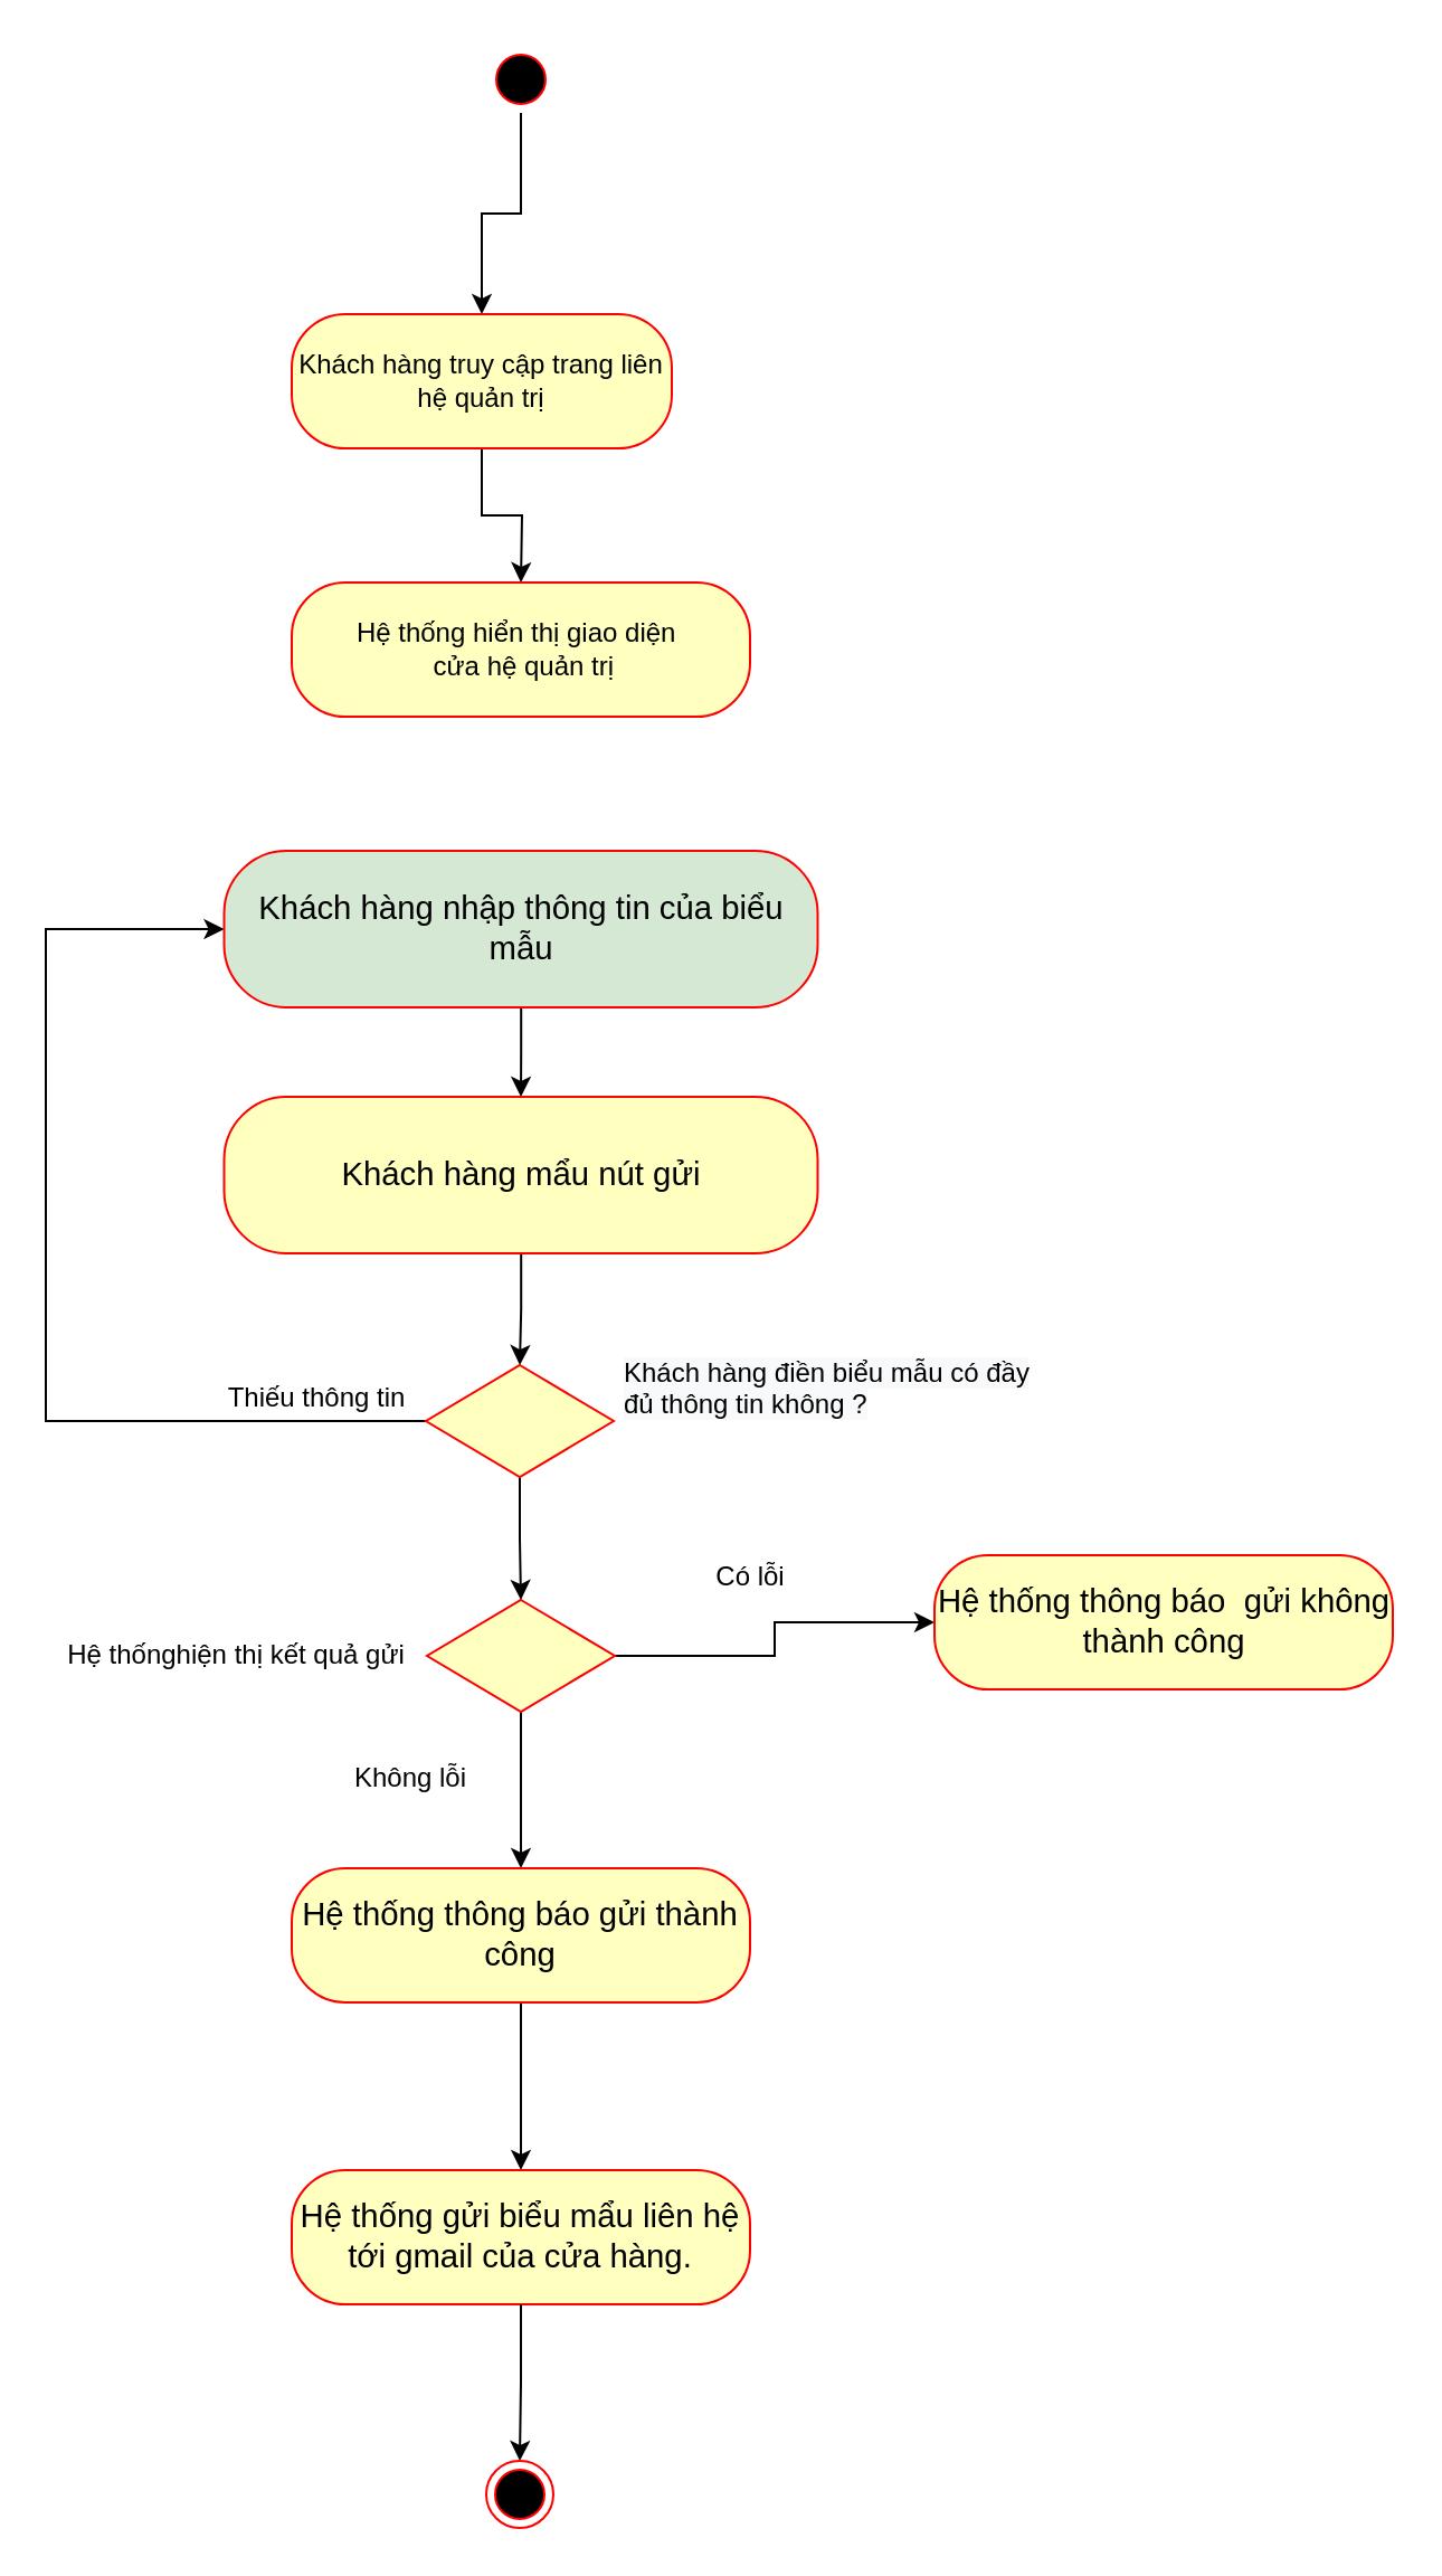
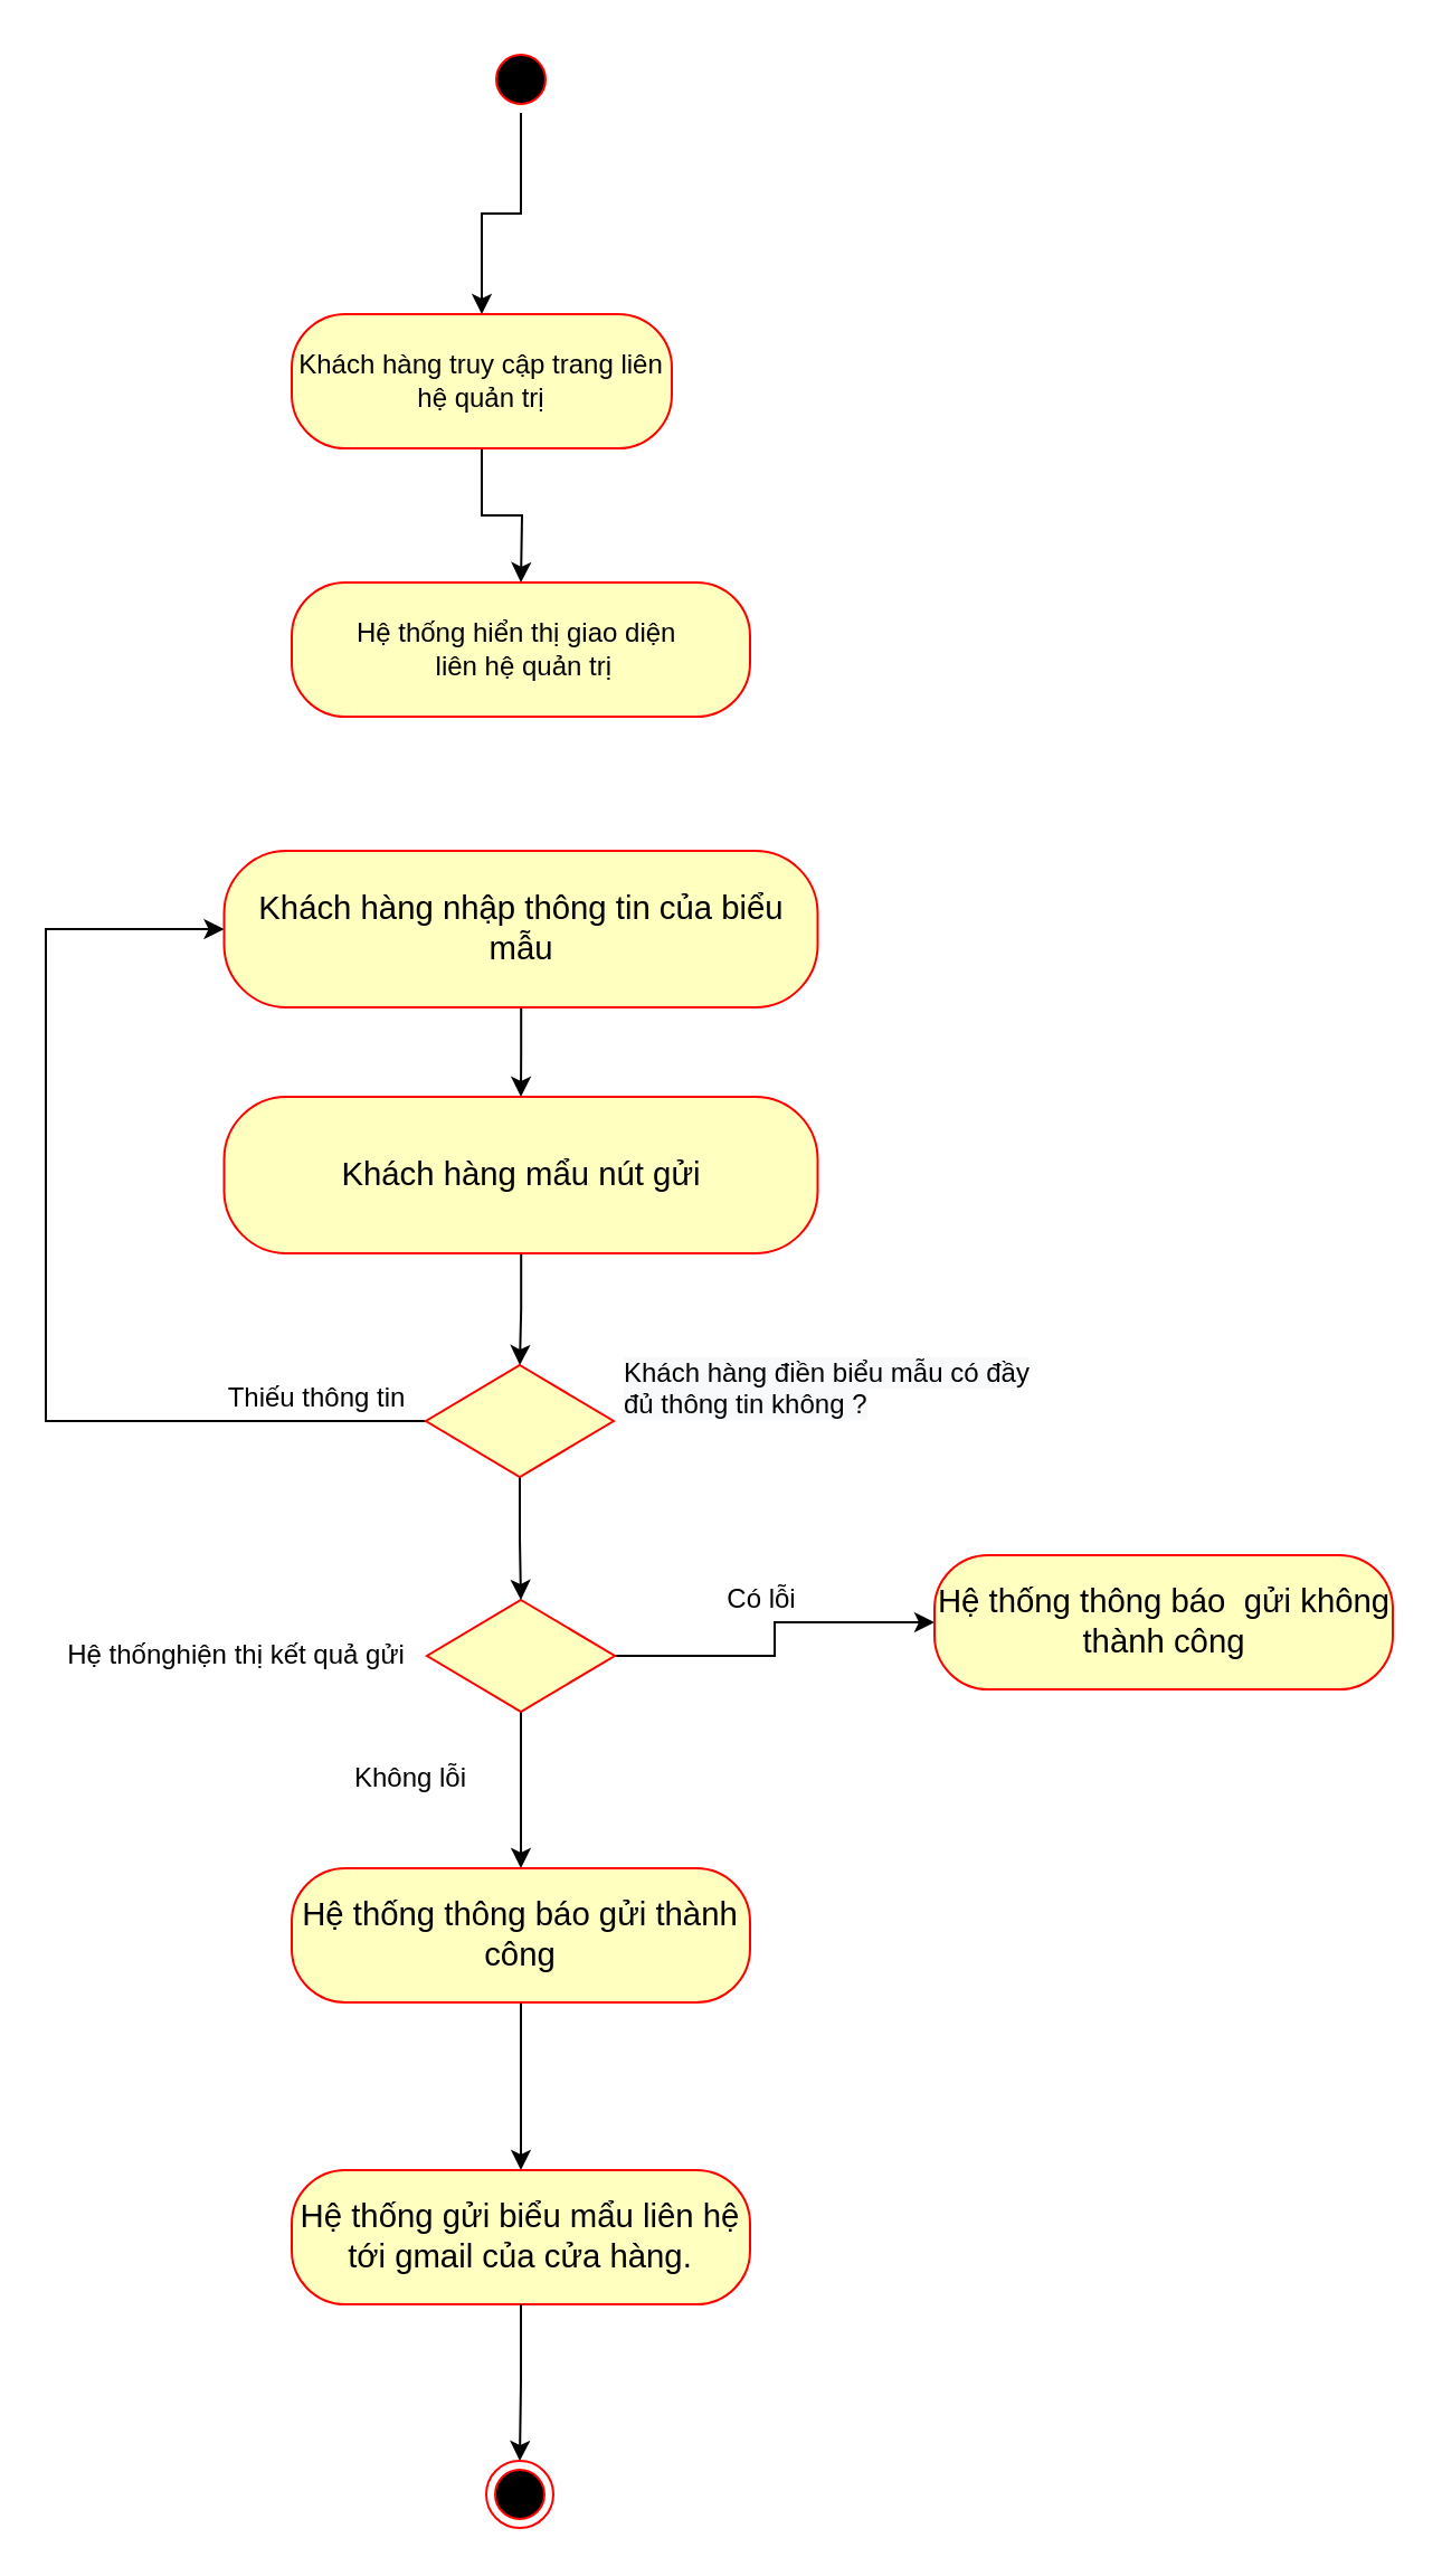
- <mxCell id="6" value="Hệ thống hiển thị giao diện&amp;nbsp;&lt;br&gt;&amp;nbsp;cửa hệ quản trị" style="rounded=1;whiteSpace=wrap;html=1;arcSize=40;fontColor=#000000;fillColor=#ffffc0;strokeColor=#ff0000;fontFamily=Helvetica;" parent="1" vertex="1"><mxGeometry x="130" y="260" width="205" height="60" as="geometry" /></mxCell>
+ <mxCell id="6" value="Hệ thống hiển thị giao diện&amp;nbsp;&lt;br&gt;&amp;nbsp;liên hệ quản trị" style="rounded=1;whiteSpace=wrap;html=1;arcSize=40;fontColor=#000000;fillColor=#ffffc0;strokeColor=#ff0000;fontFamily=Helvetica;" parent="1" vertex="1"><mxGeometry x="130" y="260" width="205" height="60" as="geometry" /></mxCell>
- <mxCell id="17" value="&lt;span id=&quot;docs-internal-guid-6ba51107-7fff-6d62-eb34-f2f79f87cc2d&quot;&gt;&lt;p style=&quot;line-height:1.2;margin-top:0pt;margin-bottom:0pt;&quot; dir=&quot;ltr&quot;&gt;&lt;span style=&quot;font-size: 11pt; font-family: Calibri, sans-serif; background-color: transparent; font-variant-numeric: normal; font-variant-east-asian: normal; vertical-align: baseline;&quot;&gt;Khách hàng nhập thông tin của biểu mẫu&lt;/span&gt;&lt;/p&gt;&lt;/span&gt;" style="rounded=1;whiteSpace=wrap;html=1;arcSize=40;fontColor=#000000;fillColor=#d5e8d4;strokeColor=#ff0000;" parent="1" vertex="1"><mxGeometry x="99.75" y="380" width="265.5" height="70" as="geometry" /></mxCell>
+ <mxCell id="17" value="&lt;span id=&quot;docs-internal-guid-6ba51107-7fff-6d62-eb34-f2f79f87cc2d&quot;&gt;&lt;p style=&quot;line-height:1.2;margin-top:0pt;margin-bottom:0pt;&quot; dir=&quot;ltr&quot;&gt;&lt;span style=&quot;font-size: 11pt; font-family: Calibri, sans-serif; background-color: transparent; font-variant-numeric: normal; font-variant-east-asian: normal; vertical-align: baseline;&quot;&gt;Khách hàng nhập thông tin của biểu mẫu&lt;/span&gt;&lt;/p&gt;&lt;/span&gt;" style="rounded=1;whiteSpace=wrap;html=1;arcSize=40;fontColor=#000000;fillColor=#ffffc0;strokeColor=#ff0000;" parent="1" vertex="1"><mxGeometry x="99.75" y="380" width="265.5" height="70" as="geometry" /></mxCell>
- <mxCell id="14" value="Có lỗi" style="text;html=1;align=center;verticalAlign=middle;resizable=0;points=[];autosize=1;strokeColor=none;fillColor=none;" parent="1" vertex="1"><mxGeometry x="309.5" y="690" width="50" height="30" as="geometry" /></mxCell>
+ <mxCell id="14" value="Có lỗi" style="text;html=1;align=center;verticalAlign=middle;resizable=0;points=[];autosize=1;strokeColor=none;fillColor=none;" parent="1" vertex="1"><mxGeometry x="314.5" y="700" width="50" height="30" as="geometry" /></mxCell>
